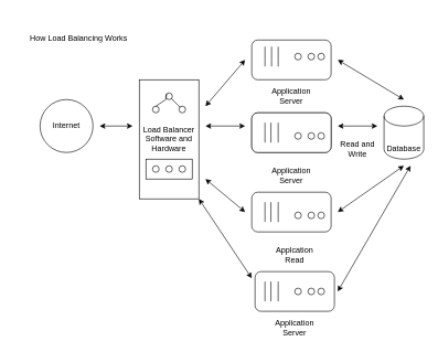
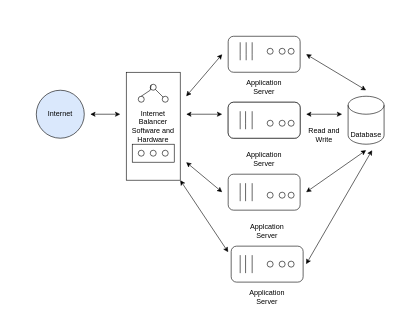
- <mxCell id="48" value="How Load Balancing Works" style="text;html=1;strokeColor=none;fillColor=none;spacing=5;spacingTop=-20;whiteSpace=wrap;overflow=hidden;rounded=0;" vertex="1" parent="1"><mxGeometry x="40" y="60" width="190" height="40" as="geometry" /></mxCell>
- <mxCell id="2" value="Internet" style="ellipse;whiteSpace=wrap;html=1;aspect=fixed;" vertex="1" parent="1"><mxGeometry x="60" y="150" width="80" height="80" as="geometry" /></mxCell>
+ <mxCell id="2" value="Internet" style="ellipse;whiteSpace=wrap;html=1;aspect=fixed;fillColor=#dae8fc;" vertex="1" parent="1"><mxGeometry x="60" y="150" width="80" height="80" as="geometry" /></mxCell>
- <mxCell id="3" value="Load Balancer Software and Hardware" style="rounded=0;whiteSpace=wrap;html=1;" vertex="1" parent="1"><mxGeometry x="210" y="120" width="90" height="180" as="geometry" /></mxCell>
+ <mxCell id="3" value="Internet Balancer Software and Hardware" style="rounded=0;whiteSpace=wrap;html=1;" vertex="1" parent="1"><mxGeometry x="210" y="120" width="90" height="180" as="geometry" /></mxCell>
- <mxCell id="18" value="Applcation Read" style="text;html=1;strokeColor=none;fillColor=none;align=center;verticalAlign=middle;whiteSpace=wrap;rounded=0;" vertex="1" parent="1"><mxGeometry x="415" y="370" width="60" height="30" as="geometry" /></mxCell>
+ <mxCell id="18" value="Applcation Server" style="text;html=1;strokeColor=none;fillColor=none;align=center;verticalAlign=middle;whiteSpace=wrap;rounded=0;" vertex="1" parent="1"><mxGeometry x="415" y="370" width="60" height="30" as="geometry" /></mxCell>
